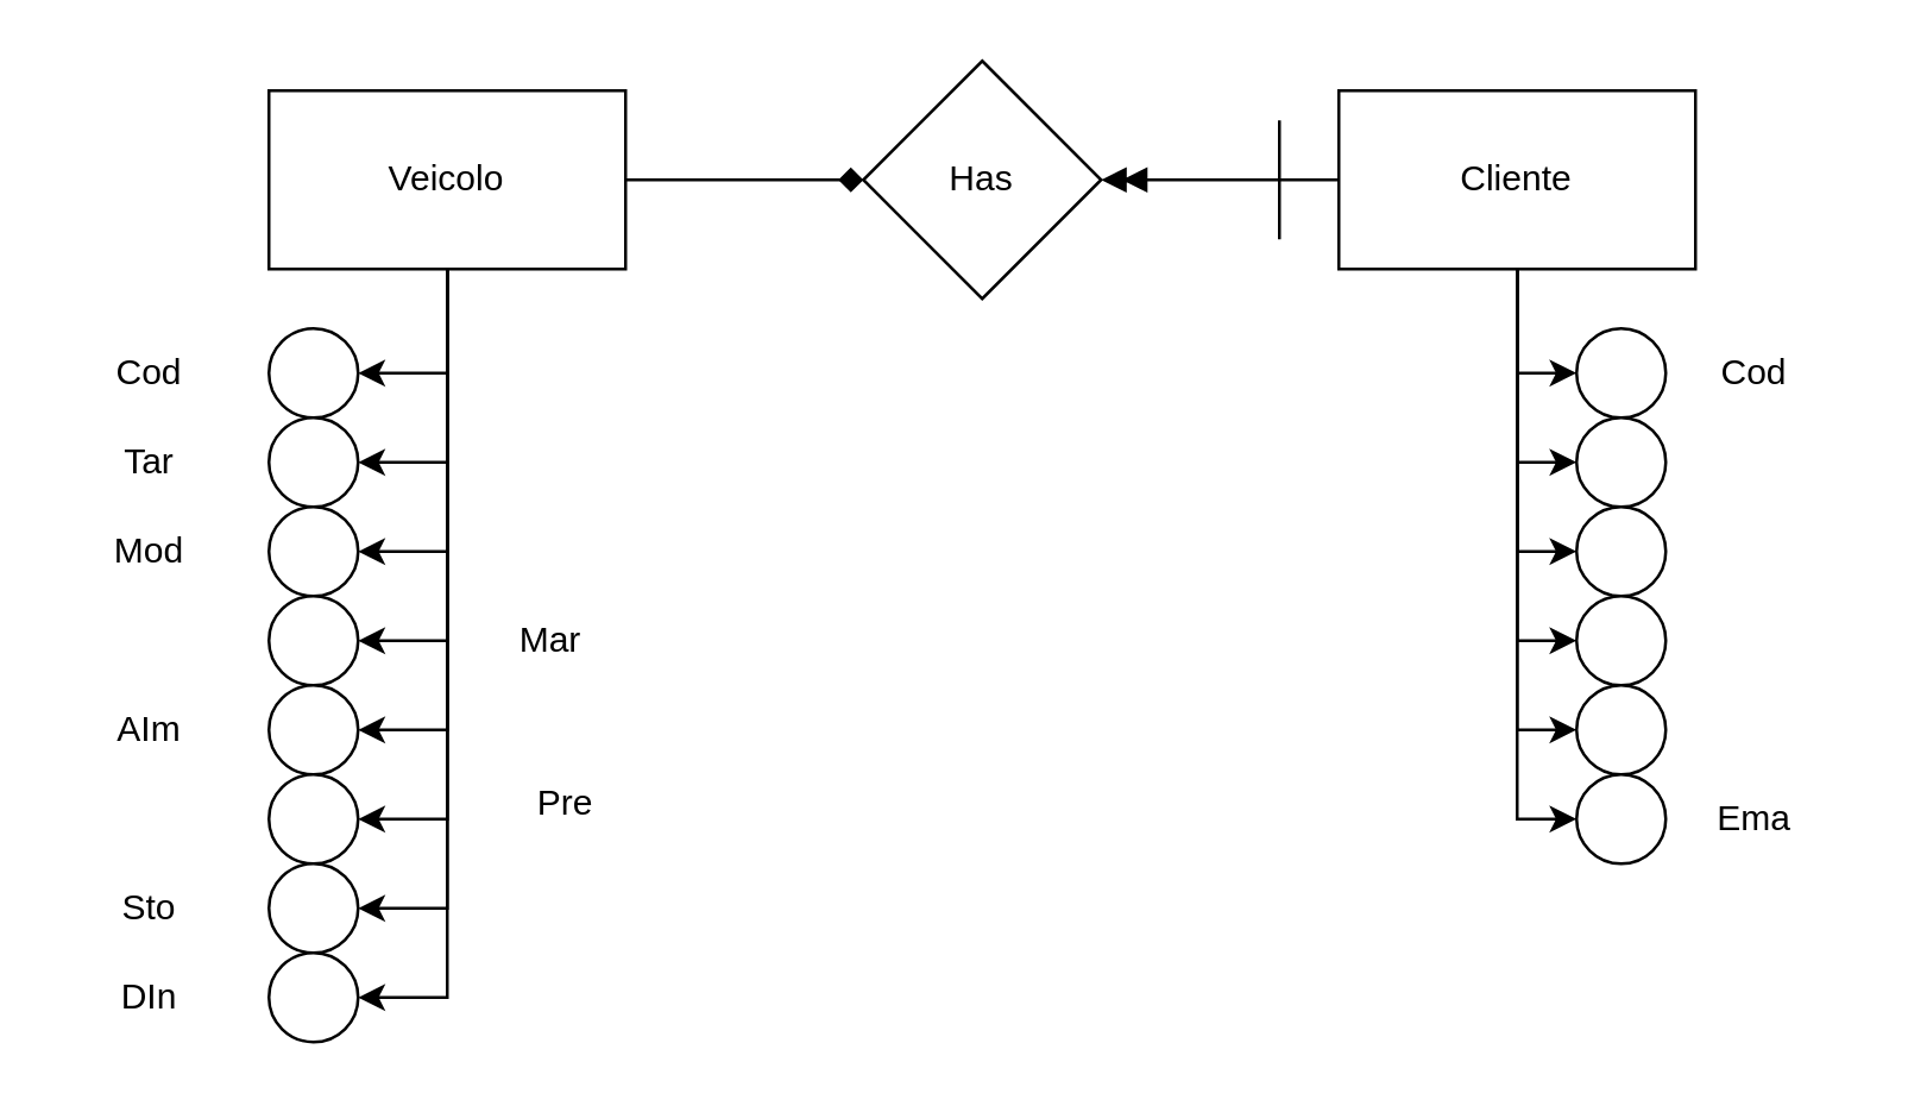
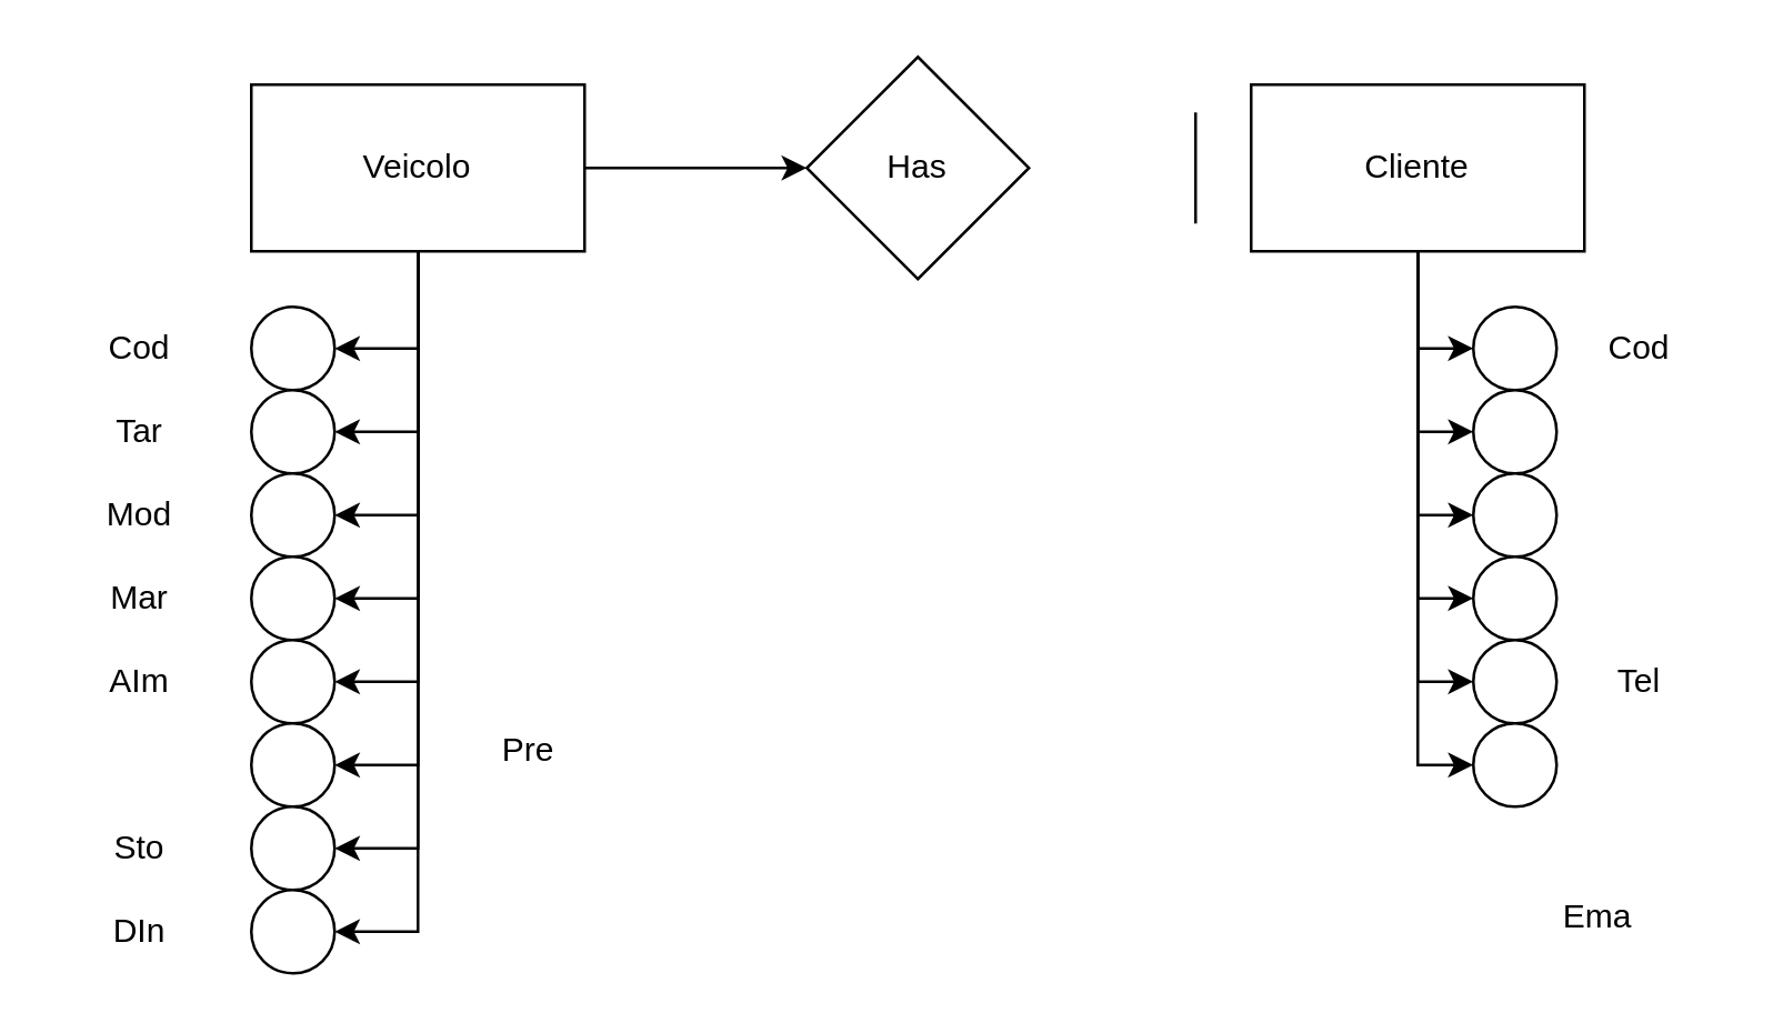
- <mxCell id="2" style="edgeStyle=orthogonalEdgeStyle;rounded=0;orthogonalLoop=1;jettySize=auto;html=1;exitX=1;exitY=0.5;exitDx=0;exitDy=0;entryX=0;entryY=0.5;entryDx=0;entryDy=0;endArrow=diamond;endFill=1;" parent="1" source="11" target="20" edge="1"><mxGeometry relative="1" as="geometry" /></mxCell>
+ <mxCell id="2" style="edgeStyle=orthogonalEdgeStyle;rounded=0;orthogonalLoop=1;jettySize=auto;html=1;exitX=1;exitY=0.5;exitDx=0;exitDy=0;entryX=0;entryY=0.5;entryDx=0;entryDy=0;endArrow=classic;endFill=1;" parent="1" source="11" target="20" edge="1"><mxGeometry relative="1" as="geometry" /></mxCell>
- <mxCell id="12" style="edgeStyle=orthogonalEdgeStyle;rounded=0;orthogonalLoop=1;jettySize=auto;html=1;exitX=0;exitY=0.5;exitDx=0;exitDy=0;entryX=1;entryY=0.5;entryDx=0;entryDy=0;endArrow=doubleBlock;endFill=1;" parent="1" source="19" target="20" edge="1"><mxGeometry relative="1" as="geometry" /></mxCell>
- <mxCell id="29" value="Mar" style="text;html=1;align=center;verticalAlign=middle;whiteSpace=wrap;rounded=0;" parent="1" vertex="1"><mxGeometry x="155" y="200" width="60" height="30" as="geometry" /></mxCell>
+ <mxCell id="29" value="Mar" style="text;html=1;align=center;verticalAlign=middle;whiteSpace=wrap;rounded=0;" parent="1" vertex="1"><mxGeometry x="20" y="200" width="60" height="30" as="geometry" /></mxCell>
+ <mxCell id="44" value="Tel" style="text;html=1;align=center;verticalAlign=middle;whiteSpace=wrap;rounded=0;" parent="1" vertex="1"><mxGeometry x="560" y="230" width="60" height="30" as="geometry" /></mxCell>
- <mxCell id="45" value="Ema" style="text;html=1;align=center;verticalAlign=middle;whiteSpace=wrap;rounded=0;" parent="1" vertex="1"><mxGeometry x="560" y="260" width="60" height="30" as="geometry" /></mxCell>
+ <mxCell id="45" value="Ema" style="text;html=1;align=center;verticalAlign=middle;whiteSpace=wrap;rounded=0;" parent="1" vertex="1"><mxGeometry x="545" y="315" width="60" height="30" as="geometry" /></mxCell>
